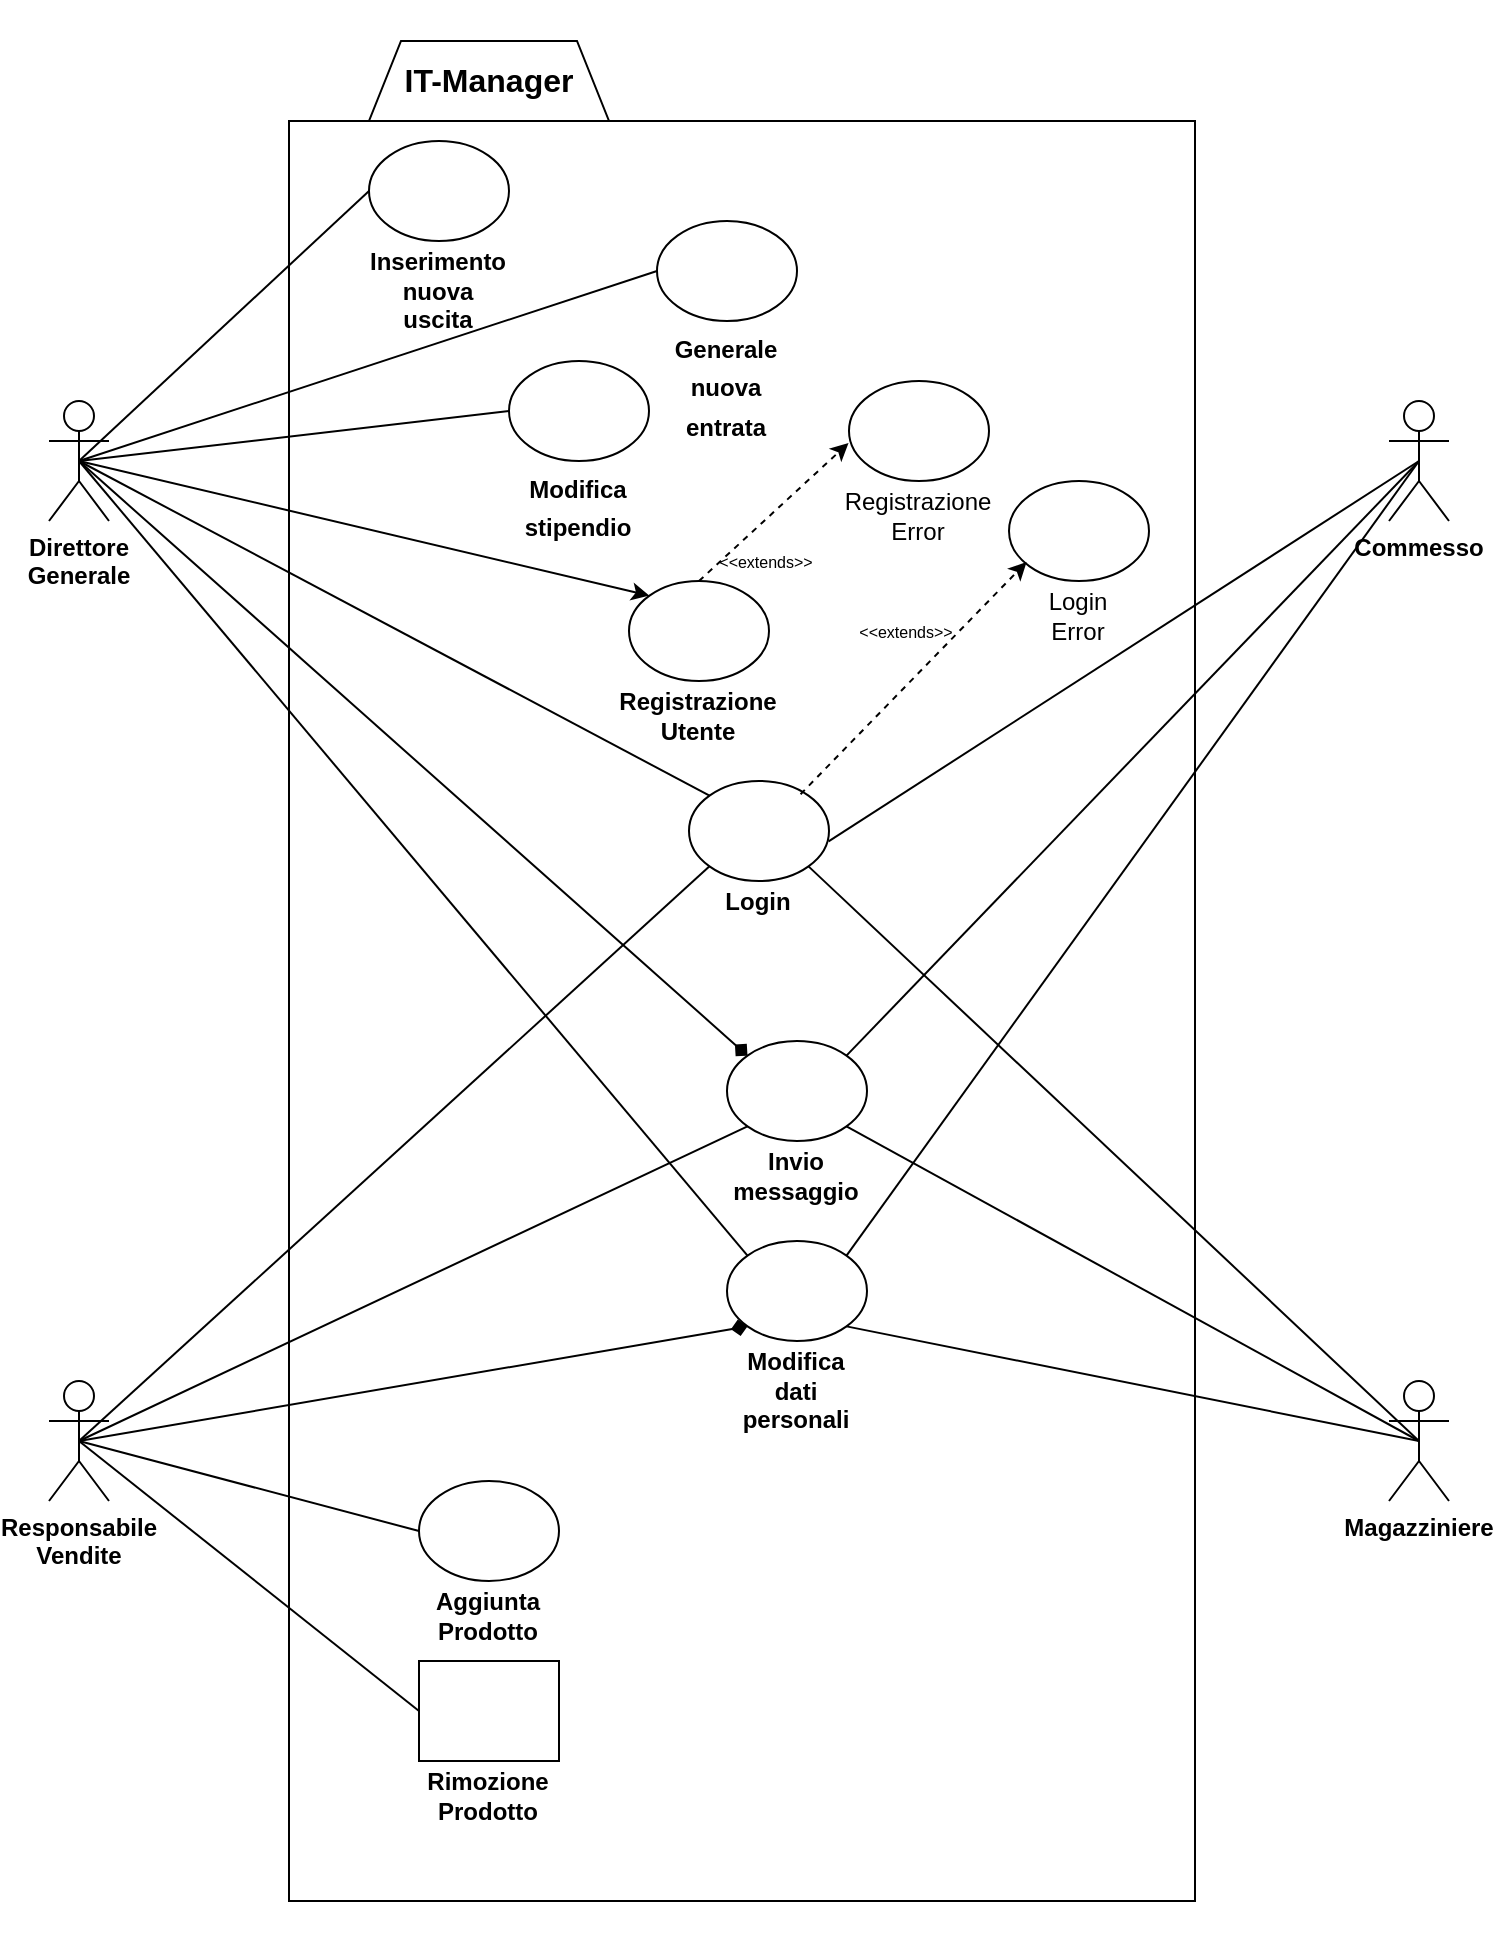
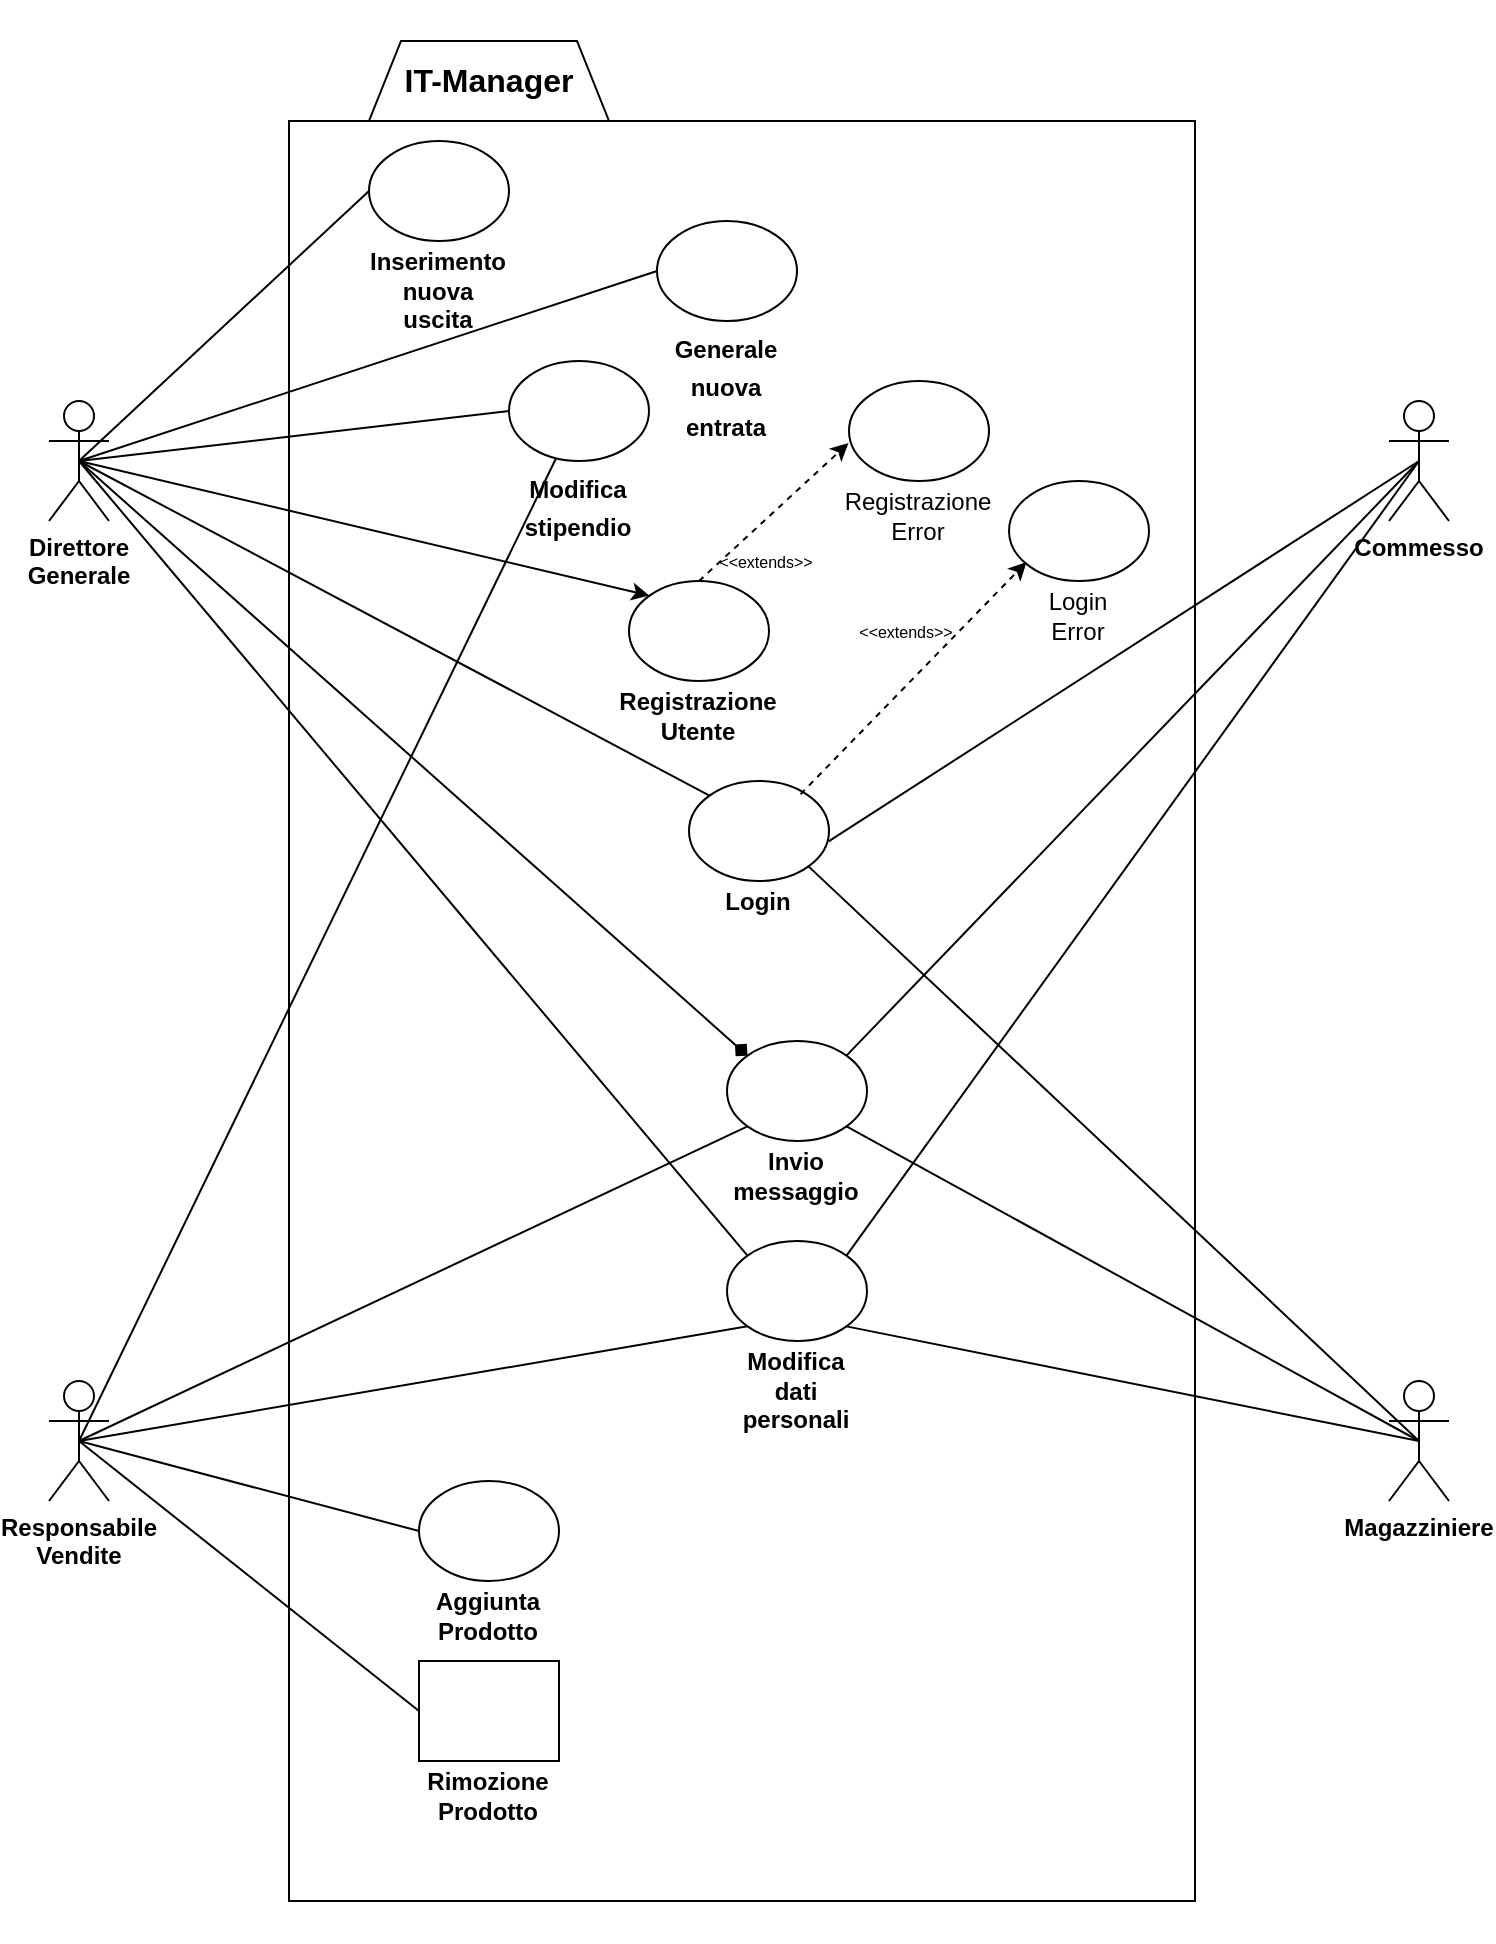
- <mxCell id="25" value="" style="endArrow=none;html=1;fontSize=12;exitX=0.5;exitY=0.5;exitDx=0;exitDy=0;exitPerimeter=0;entryX=0;entryY=1;entryDx=0;entryDy=0;" parent="1" source="4" target="9" edge="1"><mxGeometry width="50" height="50" relative="1" as="geometry"><mxPoint x="75" y="655" as="sourcePoint" /><mxPoint x="379" y="565" as="targetPoint" /></mxGeometry></mxCell>
+ <mxCell id="25" value="" style="endArrow=none;html=1;fontSize=12;exitX=0.5;exitY=0.5;exitDx=0;exitDy=0;exitPerimeter=0;" parent="1" source="4" target="16" edge="1"><mxGeometry width="50" height="50" relative="1" as="geometry"><mxPoint x="75" y="655" as="sourcePoint" /><mxPoint x="379" y="565" as="targetPoint" /></mxGeometry></mxCell>
- <mxCell id="24" value="" style="endArrow=diamond;html=1;fontSize=12;entryX=0;entryY=1;entryDx=0;entryDy=0;exitX=0.5;exitY=0.5;exitDx=0;exitDy=0;exitPerimeter=0;" parent="1" source="4" target="15" edge="1"><mxGeometry width="50" height="50" relative="1" as="geometry"><mxPoint x="499" y="335" as="sourcePoint" /><mxPoint x="735" y="230" as="targetPoint" /></mxGeometry></mxCell>
+ <mxCell id="24" value="" style="endArrow=none;html=1;fontSize=12;entryX=0;entryY=1;entryDx=0;entryDy=0;exitX=0.5;exitY=0.5;exitDx=0;exitDy=0;exitPerimeter=0;" parent="1" source="4" target="15" edge="1"><mxGeometry width="50" height="50" relative="1" as="geometry"><mxPoint x="499" y="335" as="sourcePoint" /><mxPoint x="735" y="230" as="targetPoint" /></mxGeometry></mxCell>
